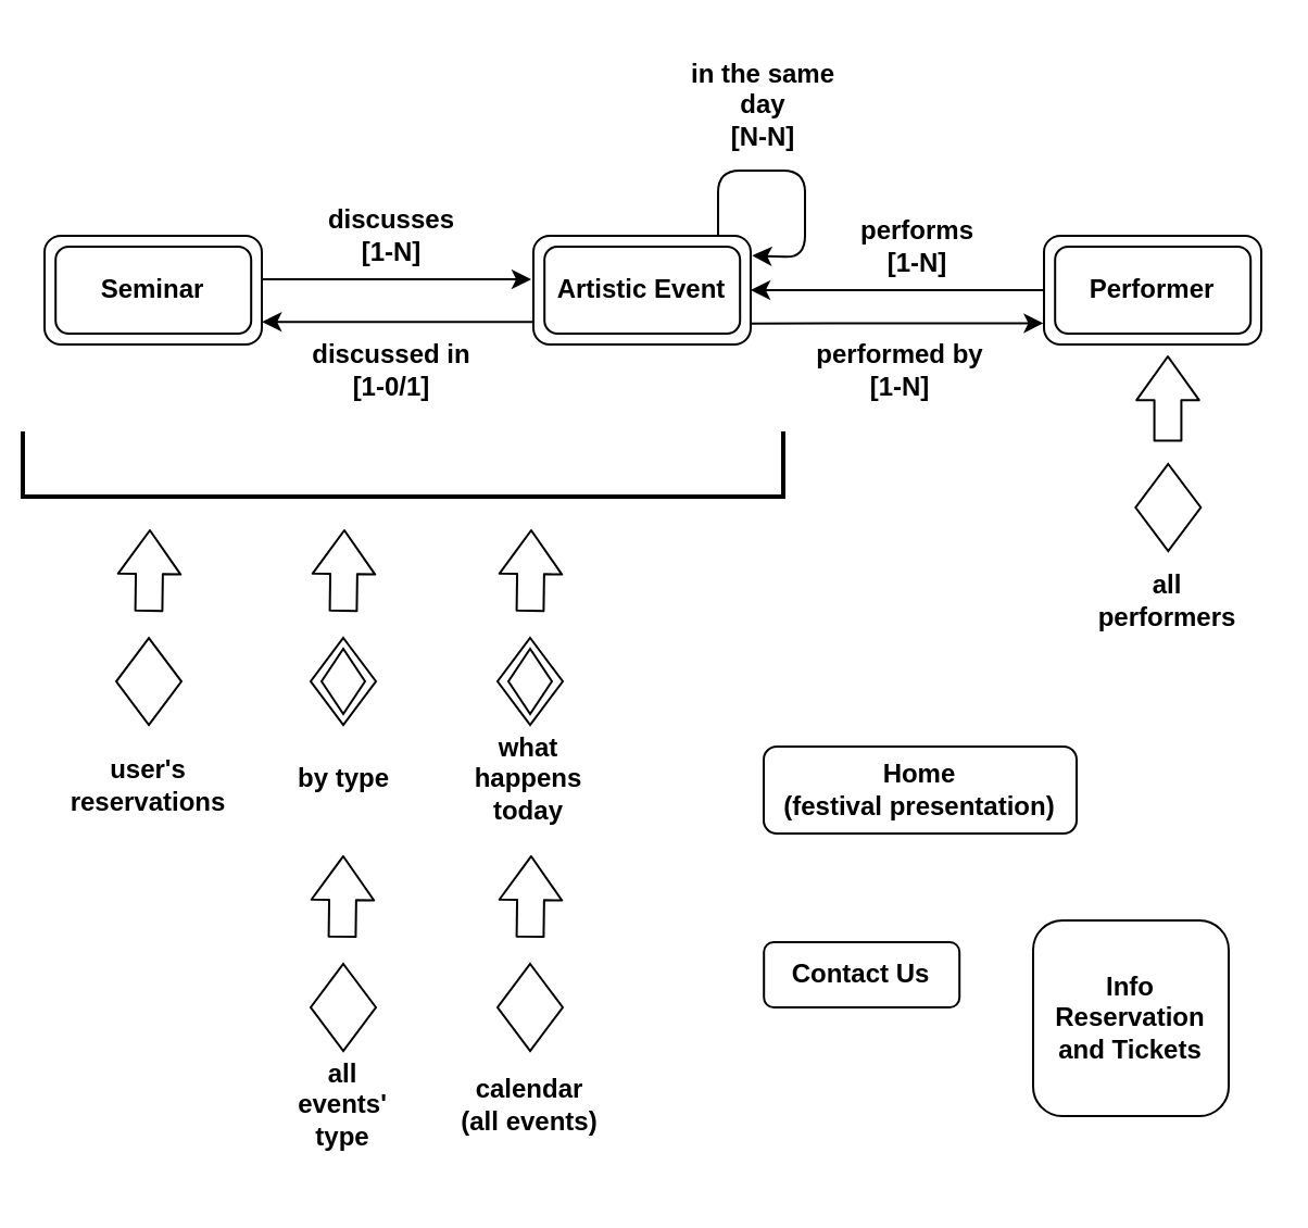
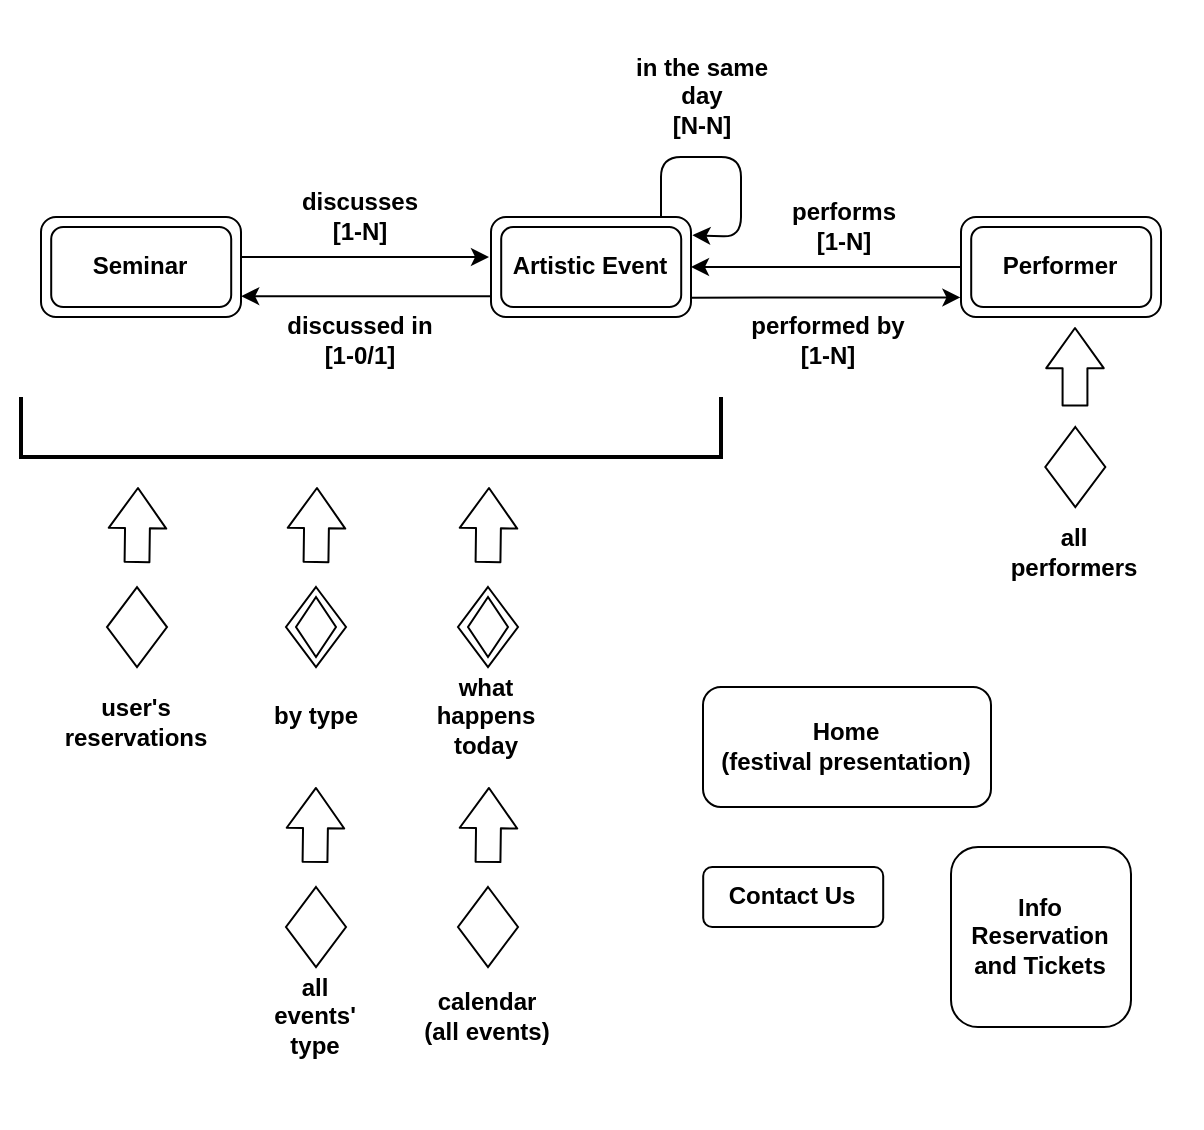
- <mxCell id="38" value="&lt;b&gt;Home&lt;br&gt;(festival presentation)&lt;br&gt;&lt;/b&gt;" style="rounded=1;whiteSpace=wrap;html=1;comic=0;" parent="1" vertex="1"><mxGeometry x="351" y="343" width="144" height="40" as="geometry" /></mxCell>
+ <mxCell id="38" value="&lt;b&gt;Home&lt;br&gt;(festival presentation)&lt;br&gt;&lt;/b&gt;" style="rounded=1;whiteSpace=wrap;html=1;comic=0;" parent="1" vertex="1"><mxGeometry x="351" y="343" width="144" height="60" as="geometry" /></mxCell>
